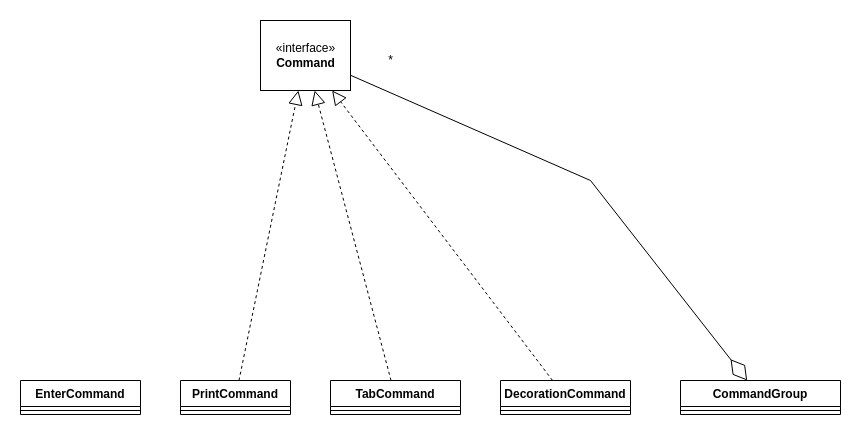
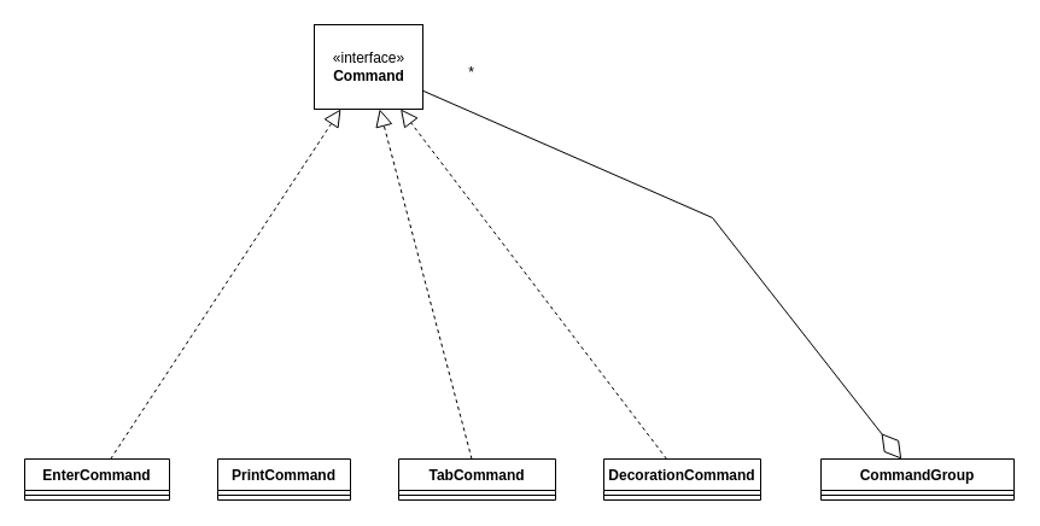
+ <mxCell id="13" value="" style="endArrow=block;dashed=1;endFill=0;endSize=12;html=1;rounded=0;" edge="1" parent="1" source="2" target="12"><mxGeometry width="160" relative="1" as="geometry"><mxPoint x="340" y="390" as="sourcePoint" /><mxPoint x="500" y="390" as="targetPoint" /></mxGeometry></mxCell>
- <mxCell id="14" value="" style="endArrow=block;dashed=1;endFill=0;endSize=12;html=1;rounded=0;" edge="1" parent="1" source="4" target="12"><mxGeometry width="160" relative="1" as="geometry"><mxPoint x="101.349" y="390" as="sourcePoint" /><mxPoint x="308.31" y="80" as="targetPoint" /></mxGeometry></mxCell>
